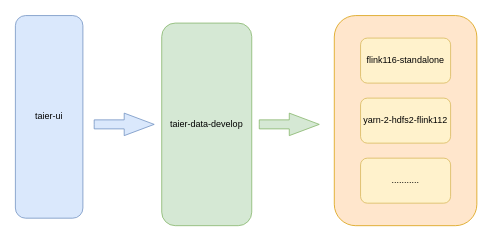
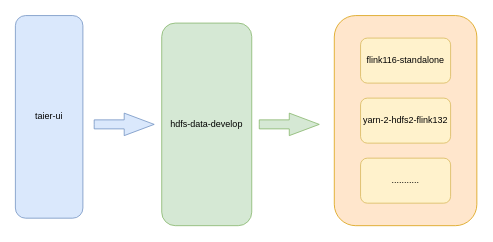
- <mxCell id="8" value="yarn-2-hdfs2-flink112" style="rounded=1;whiteSpace=wrap;html=1;fillColor=#fff2cc;strokeColor=#d6b656;" vertex="1" parent="1"><mxGeometry x="480" y="130" width="120" height="60" as="geometry" /></mxCell>
+ <mxCell id="8" value="yarn-2-hdfs2-flink132" style="rounded=1;whiteSpace=wrap;html=1;fillColor=#fff2cc;strokeColor=#d6b656;" vertex="1" parent="1"><mxGeometry x="480" y="130" width="120" height="60" as="geometry" /></mxCell>
- <mxCell id="4" value="taier-data-develop" style="rounded=1;whiteSpace=wrap;html=1;fillColor=#d5e8d4;strokeColor=#82b366;" vertex="1" parent="1"><mxGeometry x="215" y="30" width="120" height="270" as="geometry" /></mxCell>
+ <mxCell id="4" value="hdfs-data-develop" style="rounded=1;whiteSpace=wrap;html=1;fillColor=#d5e8d4;strokeColor=#82b366;" vertex="1" parent="1"><mxGeometry x="215" y="30" width="120" height="270" as="geometry" /></mxCell>
